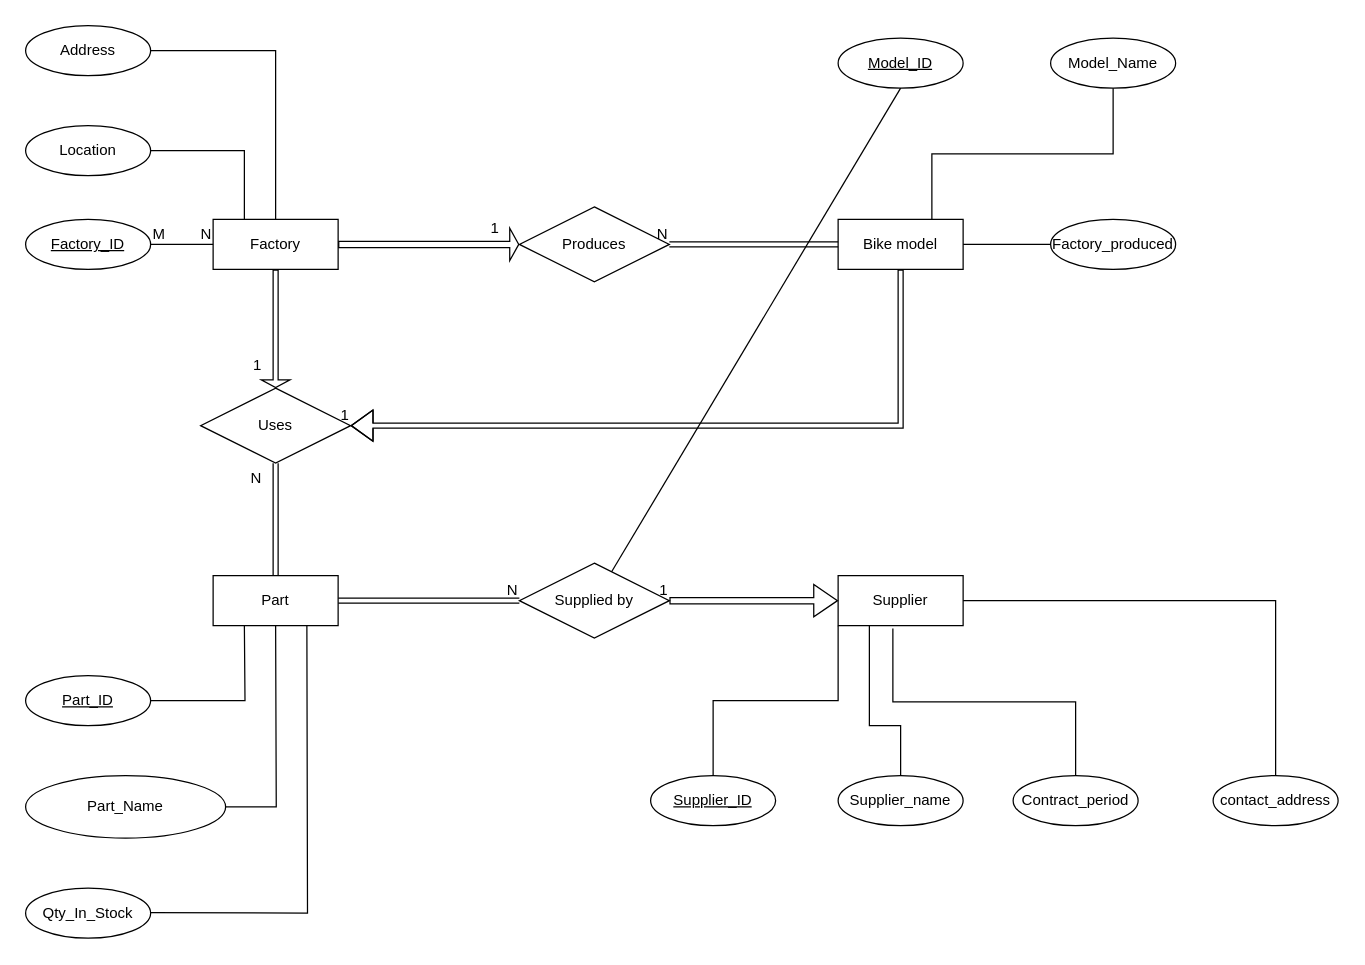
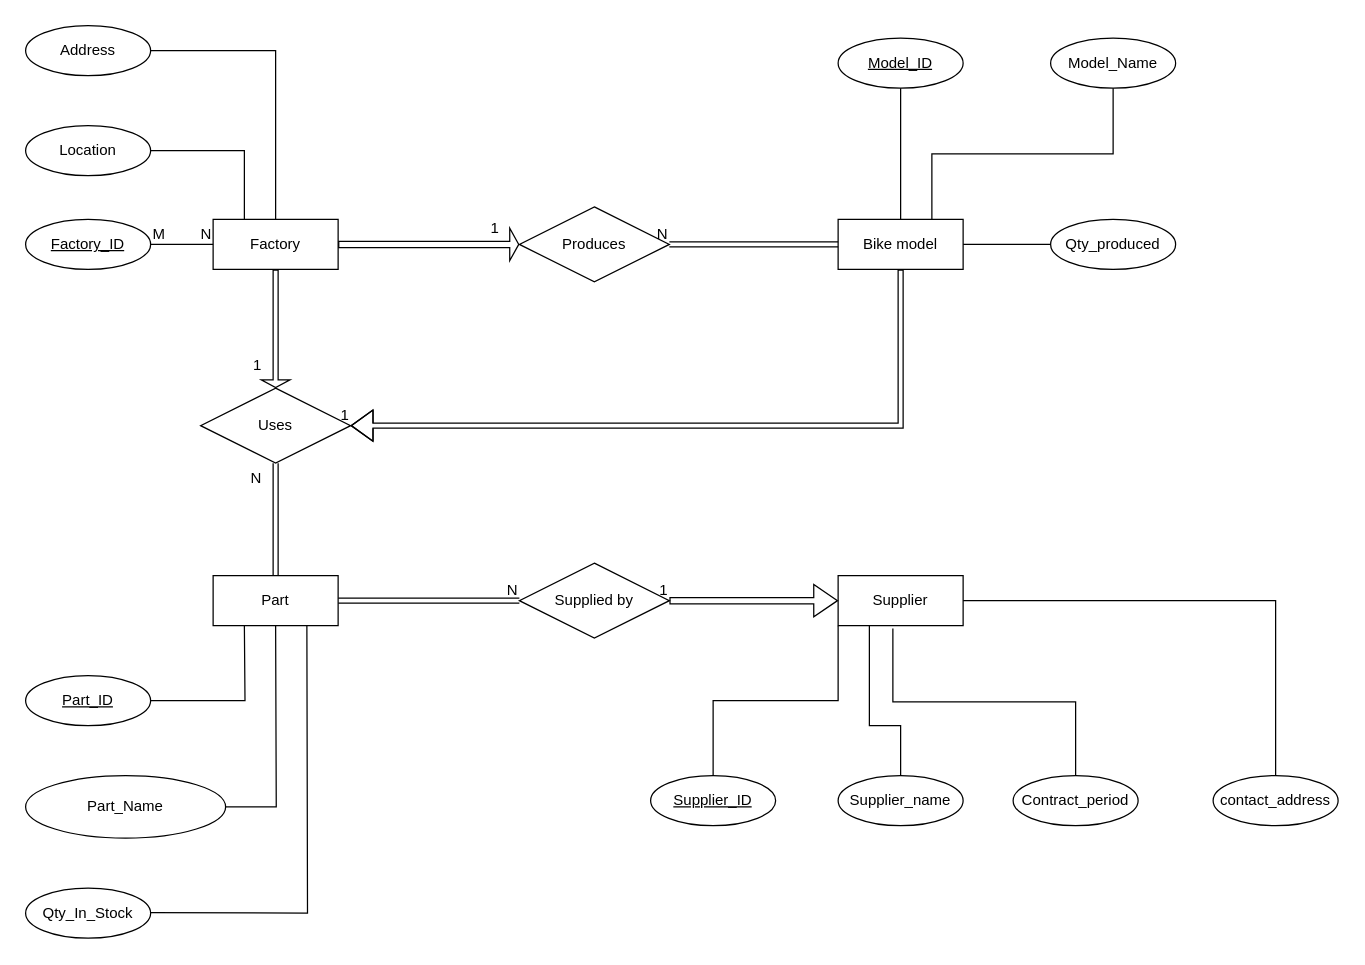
- <mxCell id="46" value="Factory_produced" style="ellipse;whiteSpace=wrap;html=1;align=center;" vertex="1" parent="1"><mxGeometry x="840" y="175" width="100" height="40" as="geometry" /></mxCell>
+ <mxCell id="46" value="Qty_produced" style="ellipse;whiteSpace=wrap;html=1;align=center;" vertex="1" parent="1"><mxGeometry x="840" y="175" width="100" height="40" as="geometry" /></mxCell>
- <mxCell id="47" value="" style="endArrow=none;html=1;rounded=0;exitX=0.5;exitY=1;exitDx=0;exitDy=0;" edge="1" parent="1" source="44" target="5"><mxGeometry relative="1" as="geometry"><mxPoint x="590" y="210" as="sourcePoint" /><mxPoint x="750" y="210" as="targetPoint" /></mxGeometry></mxCell>
+ <mxCell id="47" value="" style="endArrow=none;html=1;rounded=0;exitX=0.5;exitY=1;exitDx=0;exitDy=0;entryX=0.5;entryY=0;entryDx=0;entryDy=0;" edge="1" parent="1" source="44" target="3"><mxGeometry relative="1" as="geometry"><mxPoint x="590" y="210" as="sourcePoint" /><mxPoint x="750" y="210" as="targetPoint" /></mxGeometry></mxCell>
